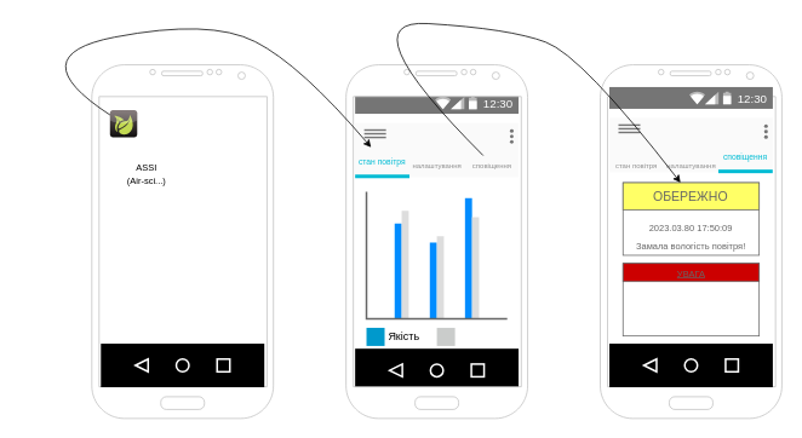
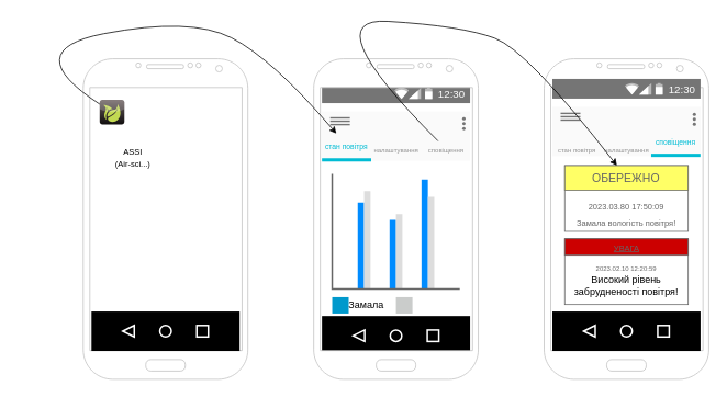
+ <mxCell id="44" value="&lt;font style=&quot;border-color: var(--border-color); color: rgb(102, 102, 102); font-size: 8px;&quot;&gt;2023.02.10 12:20:59&lt;br style=&quot;border-color: var(--border-color);&quot;&gt;&lt;/font&gt;Високий рівень забрудненості повітря!" style="text;html=1;strokeColor=none;fillColor=none;align=center;verticalAlign=middle;whiteSpace=wrap;rounded=0;" vertex="1" parent="42"><mxGeometry y="20" width="150" height="60" as="geometry" /></mxCell>
- <mxCell id="24" value="Якість" style="text;html=1;strokeColor=none;fillColor=none;align=center;verticalAlign=middle;whiteSpace=wrap;rounded=0;" vertex="1" parent="1"><mxGeometry x="414" y="356" width="60" height="30" as="geometry" /></mxCell>
+ <mxCell id="24" value="Замала" style="text;html=1;strokeColor=none;fillColor=none;align=center;verticalAlign=middle;whiteSpace=wrap;rounded=0;" vertex="1" parent="1"><mxGeometry x="414" y="356" width="60" height="30" as="geometry" /></mxCell>
